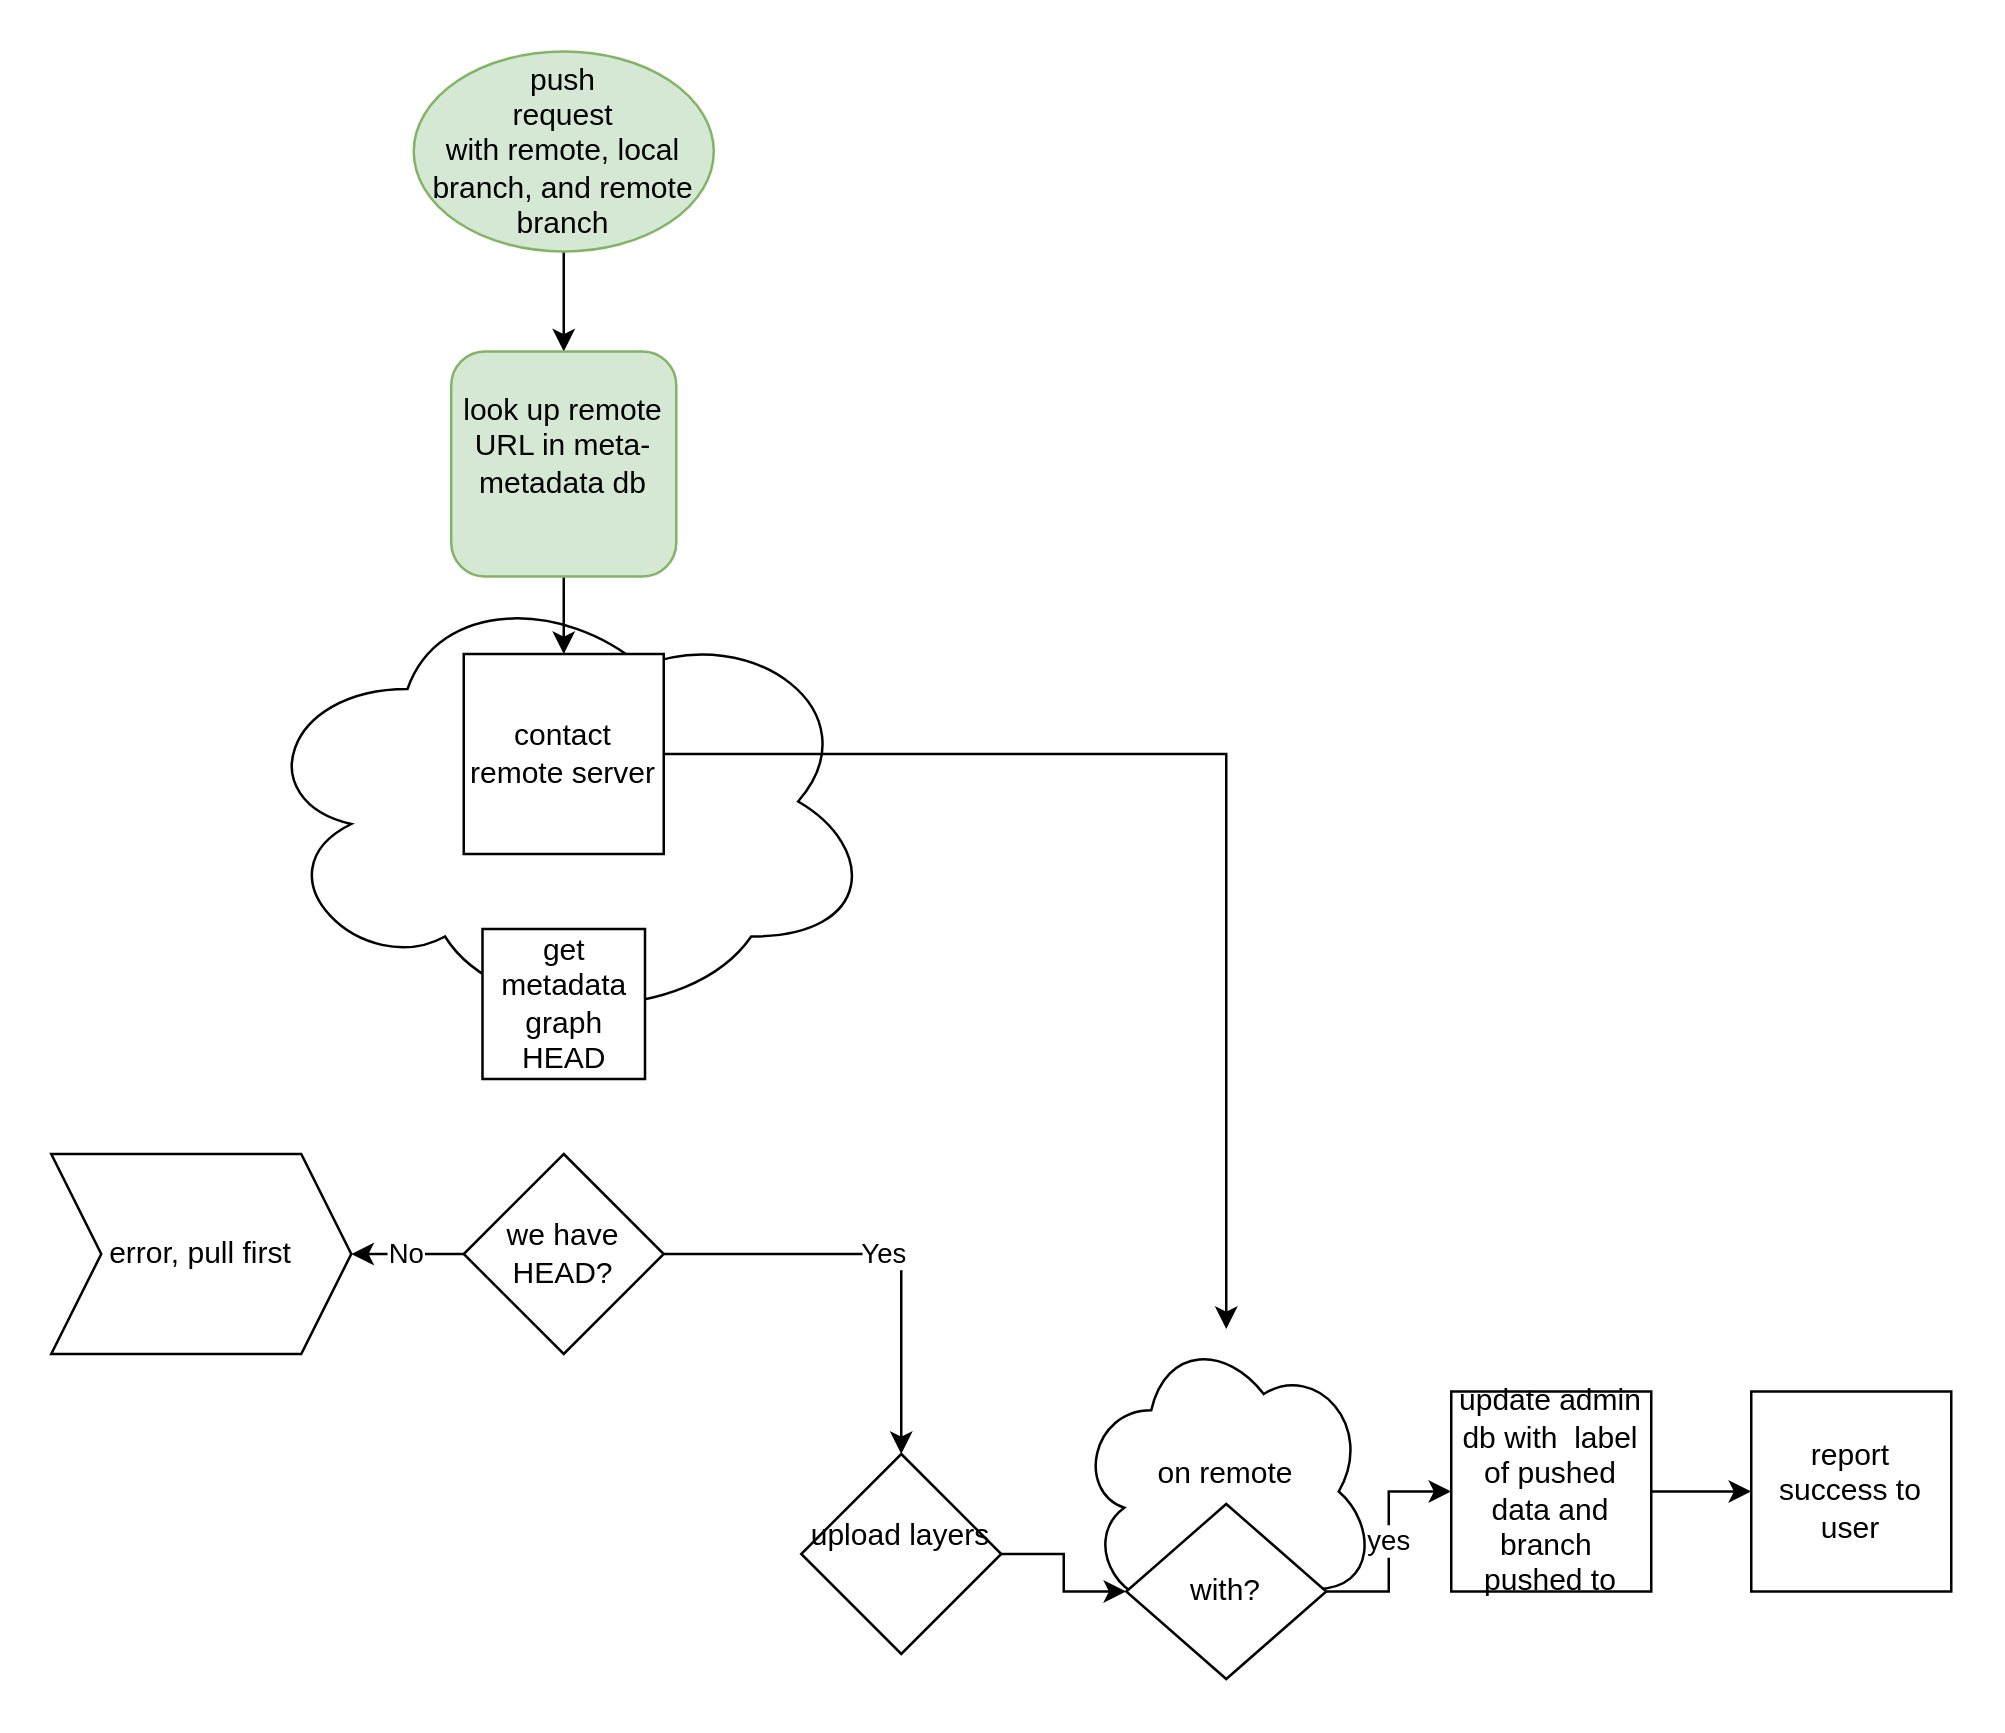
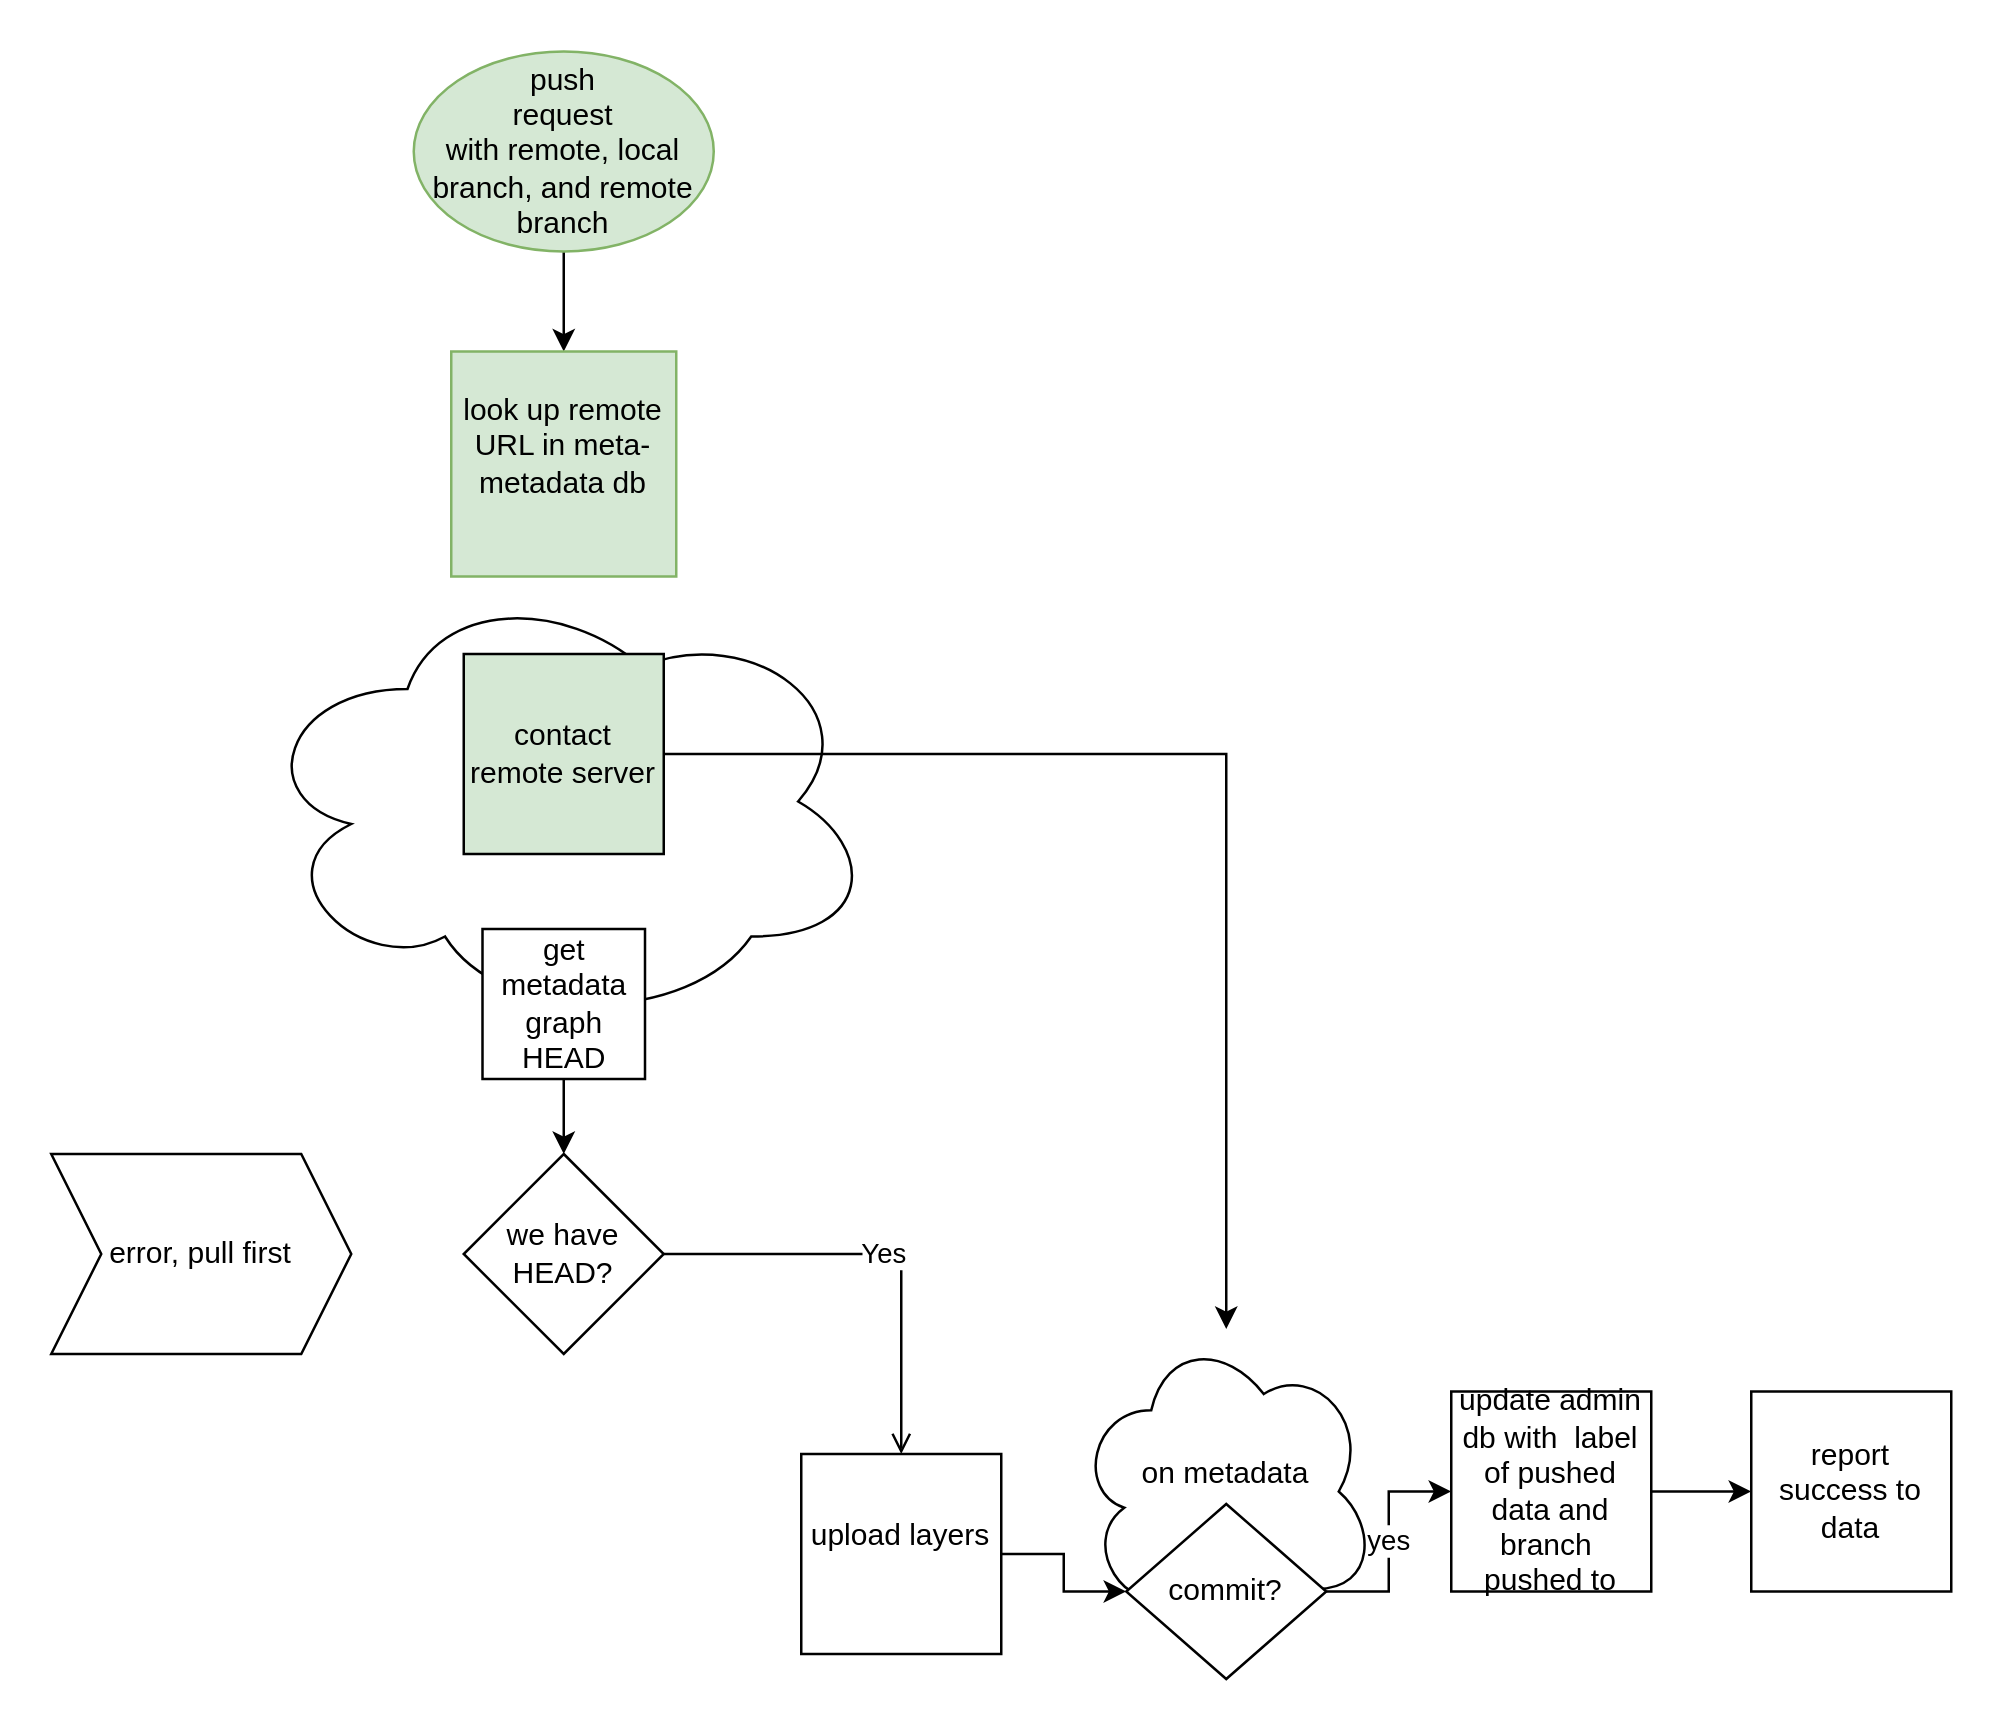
- <mxCell id="6" value="&lt;div&gt;look up remote URL in meta-metadata db&lt;br&gt;&lt;/div&gt;&lt;div&gt;&lt;br&gt;&lt;/div&gt;" style="whiteSpace=wrap;html=1;aspect=fixed;fillColor=#d5e8d4;strokeColor=#82b366;rounded=1;" parent="1" vertex="1"><mxGeometry x="180" y="140" width="90" height="90" as="geometry" /></mxCell>
+ <mxCell id="6" value="&lt;div&gt;look up remote URL in meta-metadata db&lt;br&gt;&lt;/div&gt;&lt;div&gt;&lt;br&gt;&lt;/div&gt;" style="whiteSpace=wrap;html=1;aspect=fixed;fillColor=#d5e8d4;strokeColor=#82b366;" parent="1" vertex="1"><mxGeometry x="180" y="140" width="90" height="90" as="geometry" /></mxCell>
- <mxCell id="5" style="edgeStyle=orthogonalEdgeStyle;rounded=0;orthogonalLoop=1;jettySize=auto;html=1;" parent="1" source="6" target="8" edge="1"><mxGeometry relative="1" as="geometry" /></mxCell>
- <mxCell id="8" value="contact remote server" style="whiteSpace=wrap;html=1;aspect=fixed;" parent="1" vertex="1"><mxGeometry x="185" y="261" width="80" height="80" as="geometry" /></mxCell>
+ <mxCell id="8" value="contact remote server" style="whiteSpace=wrap;html=1;aspect=fixed;fillColor=#d5e8d4;" parent="1" vertex="1"><mxGeometry x="185" y="261" width="80" height="80" as="geometry" /></mxCell>
+ <mxCell id="7" value="" style="edgeStyle=orthogonalEdgeStyle;rounded=0;orthogonalLoop=1;jettySize=auto;html=1;" parent="1" source="21" target="13" edge="1"><mxGeometry relative="1" as="geometry" /></mxCell>
- <mxCell id="11" value="No" style="edgeStyle=orthogonalEdgeStyle;rounded=0;orthogonalLoop=1;jettySize=auto;html=1;" parent="1" source="13" target="14" edge="1"><mxGeometry relative="1" as="geometry" /></mxCell>
- <mxCell id="12" value="&lt;div&gt;Yes&lt;/div&gt;" style="edgeStyle=orthogonalEdgeStyle;rounded=0;orthogonalLoop=1;jettySize=auto;html=1;" parent="1" source="13" target="10" edge="1"><mxGeometry relative="1" as="geometry" /></mxCell>
+ <mxCell id="12" value="&lt;div&gt;Yes&lt;/div&gt;" style="edgeStyle=orthogonalEdgeStyle;rounded=0;orthogonalLoop=1;jettySize=auto;html=1;endArrow=open;" parent="1" source="13" target="10" edge="1"><mxGeometry relative="1" as="geometry" /></mxCell>
- <mxCell id="16" value="&lt;div&gt;on remote&lt;/div&gt;&lt;div&gt;&lt;br&gt;&lt;/div&gt;" style="ellipse;shape=cloud;whiteSpace=wrap;html=1;" parent="1" vertex="1"><mxGeometry x="430" y="531" width="120" height="130" as="geometry" /></mxCell>
+ <mxCell id="16" value="&lt;div&gt;on metadata&lt;/div&gt;&lt;div&gt;&lt;br&gt;&lt;/div&gt;" style="ellipse;shape=cloud;whiteSpace=wrap;html=1;" parent="1" vertex="1"><mxGeometry x="430" y="531" width="120" height="130" as="geometry" /></mxCell>
- <mxCell id="15" value="&lt;div&gt;report&lt;/div&gt;&lt;div&gt;success to user&lt;br&gt;&lt;/div&gt;" style="whiteSpace=wrap;html=1;aspect=fixed;" parent="1" vertex="1"><mxGeometry x="700" y="556" width="80" height="80" as="geometry" /></mxCell>
+ <mxCell id="15" value="&lt;div&gt;report&lt;/div&gt;&lt;div&gt;success to data&lt;br&gt;&lt;/div&gt;" style="whiteSpace=wrap;html=1;aspect=fixed;" parent="1" vertex="1"><mxGeometry x="700" y="556" width="80" height="80" as="geometry" /></mxCell>
- <mxCell id="10" value="&lt;div&gt;upload layers&lt;/div&gt;&lt;div&gt;&lt;br&gt;&lt;/div&gt;" style="rhombus;whiteSpace=wrap;html=1;aspect=fixed;" parent="1" vertex="1"><mxGeometry x="320" y="581" width="80" height="80" as="geometry" /></mxCell>
+ <mxCell id="10" value="&lt;div&gt;upload layers&lt;/div&gt;&lt;div&gt;&lt;br&gt;&lt;/div&gt;" style="whiteSpace=wrap;html=1;aspect=fixed;" parent="1" vertex="1"><mxGeometry x="320" y="581" width="80" height="80" as="geometry" /></mxCell>
- <mxCell id="18" value="&lt;div&gt;with?&lt;/div&gt;" style="rhombus;whiteSpace=wrap;html=1;" parent="1" vertex="1"><mxGeometry x="450" y="601" width="80" height="70" as="geometry" /></mxCell>
+ <mxCell id="18" value="&lt;div&gt;commit?&lt;/div&gt;" style="rhombus;whiteSpace=wrap;html=1;" parent="1" vertex="1"><mxGeometry x="450" y="601" width="80" height="70" as="geometry" /></mxCell>
